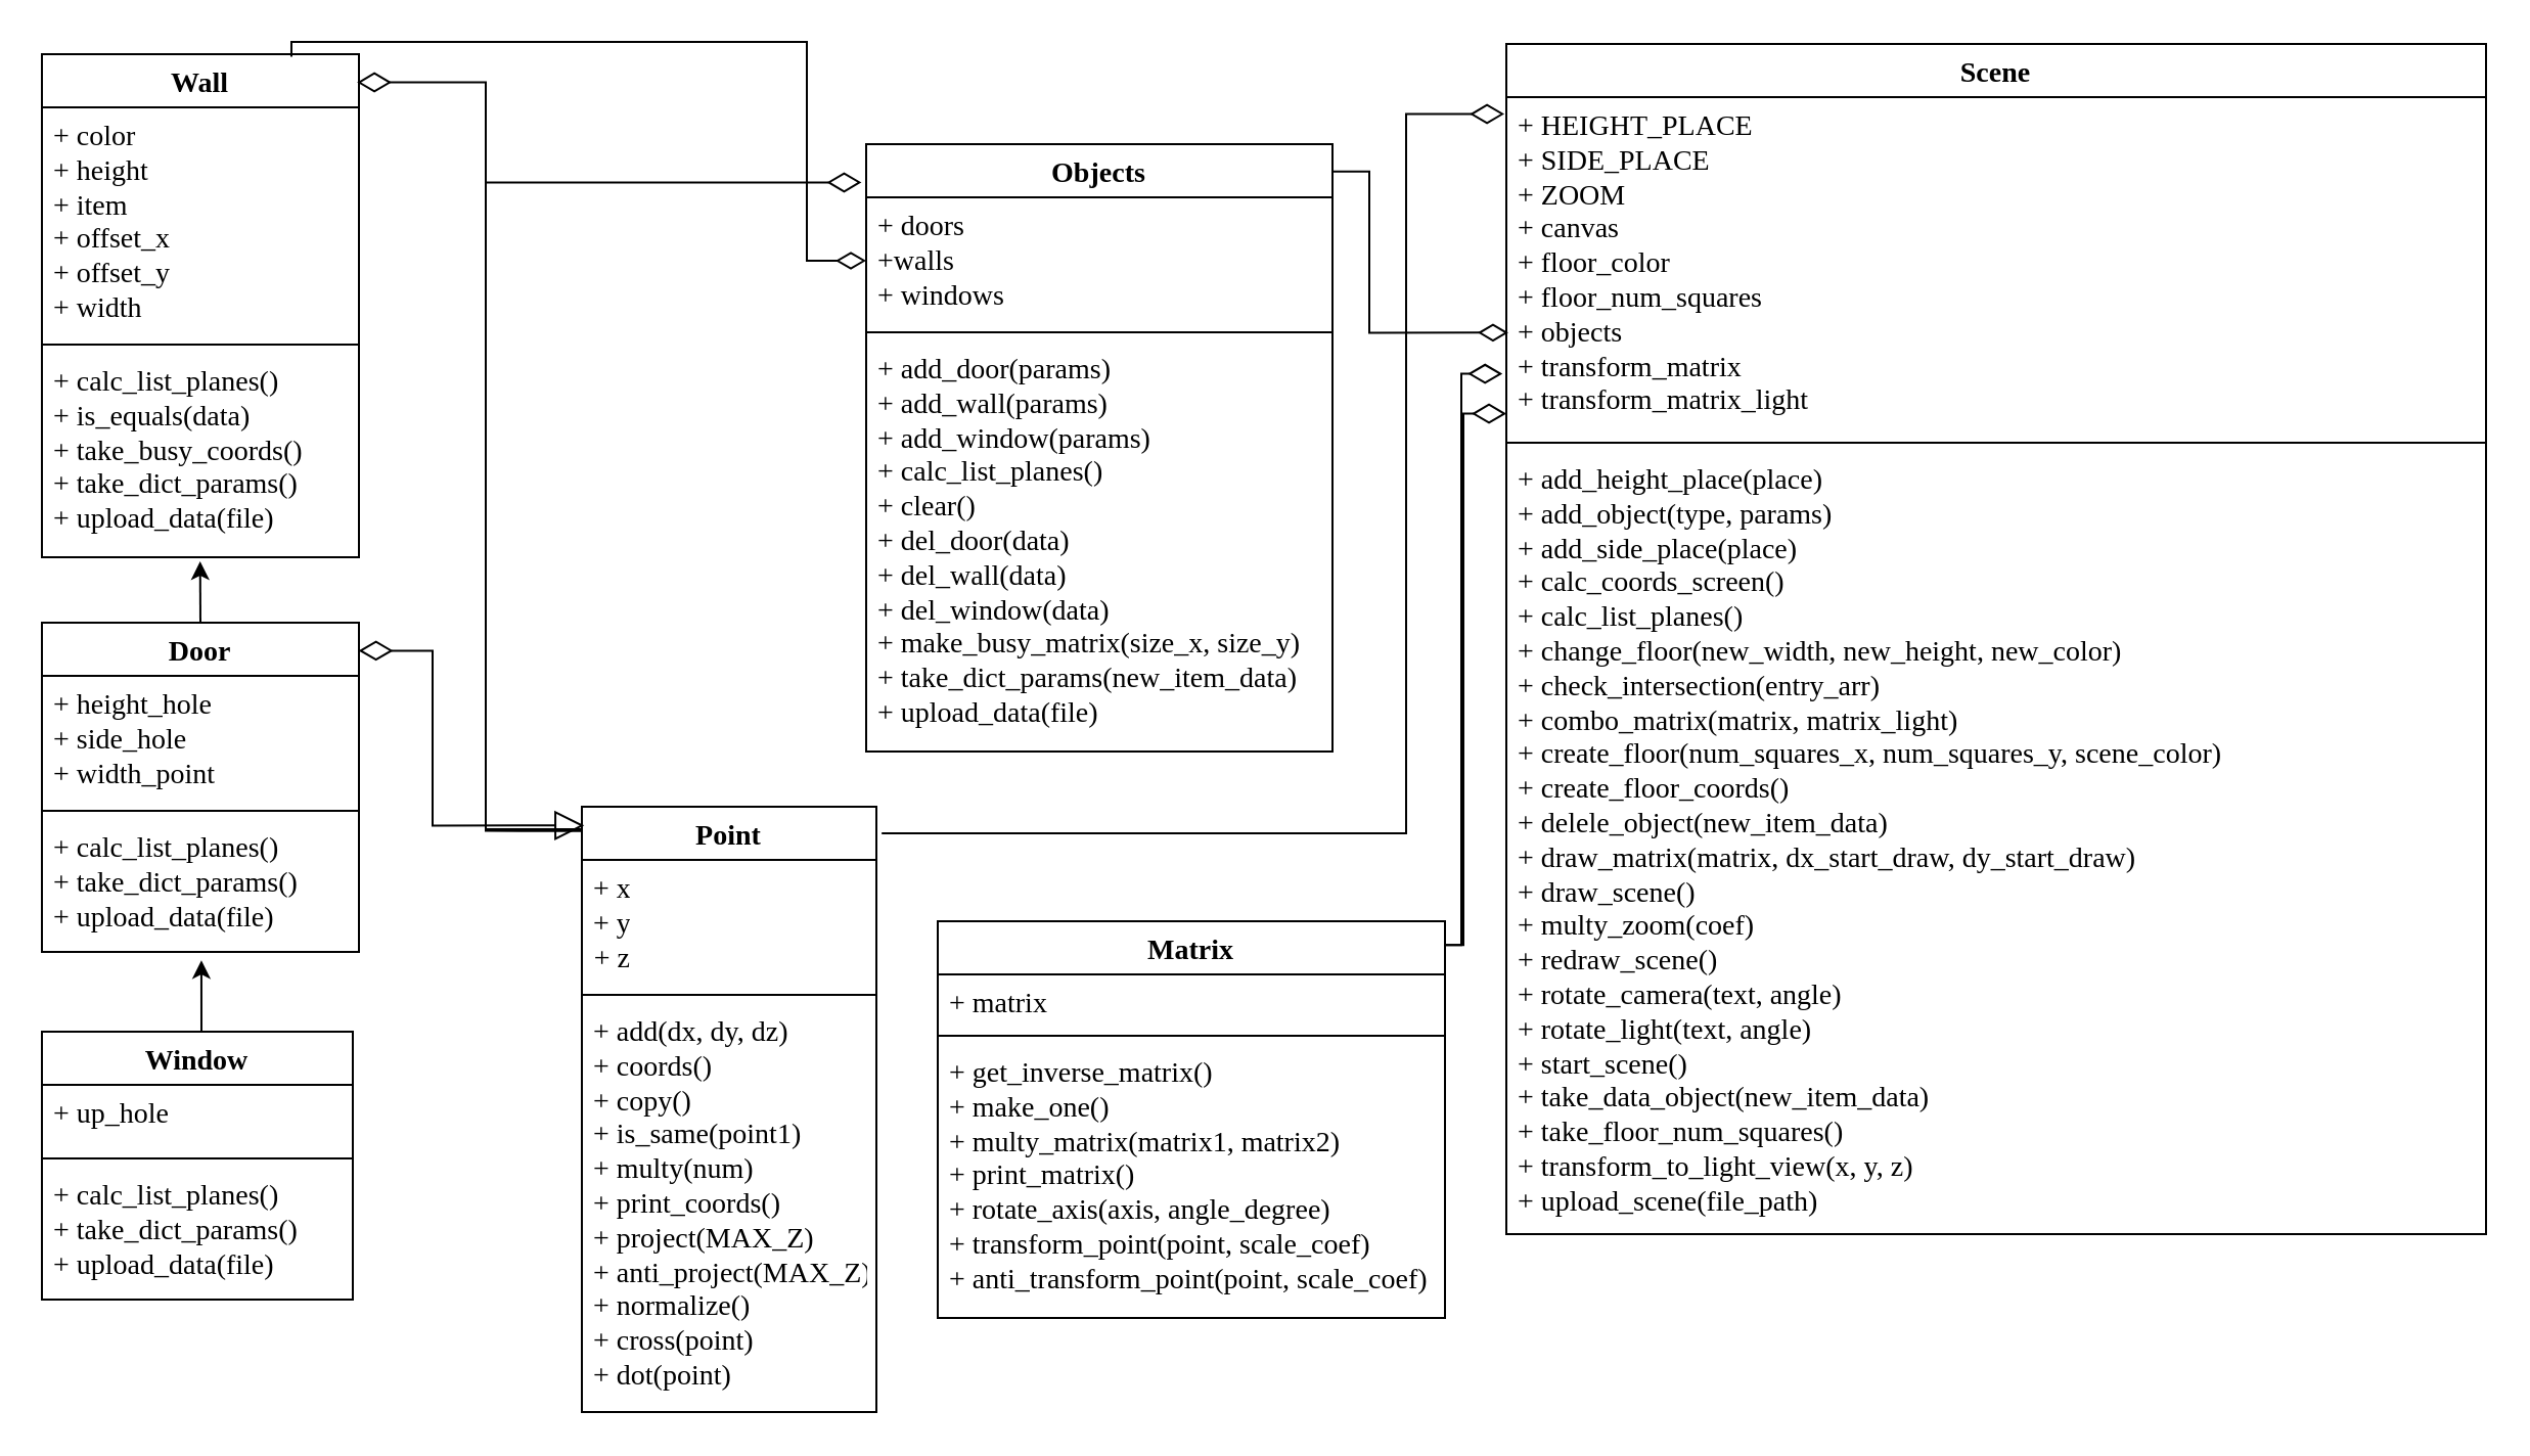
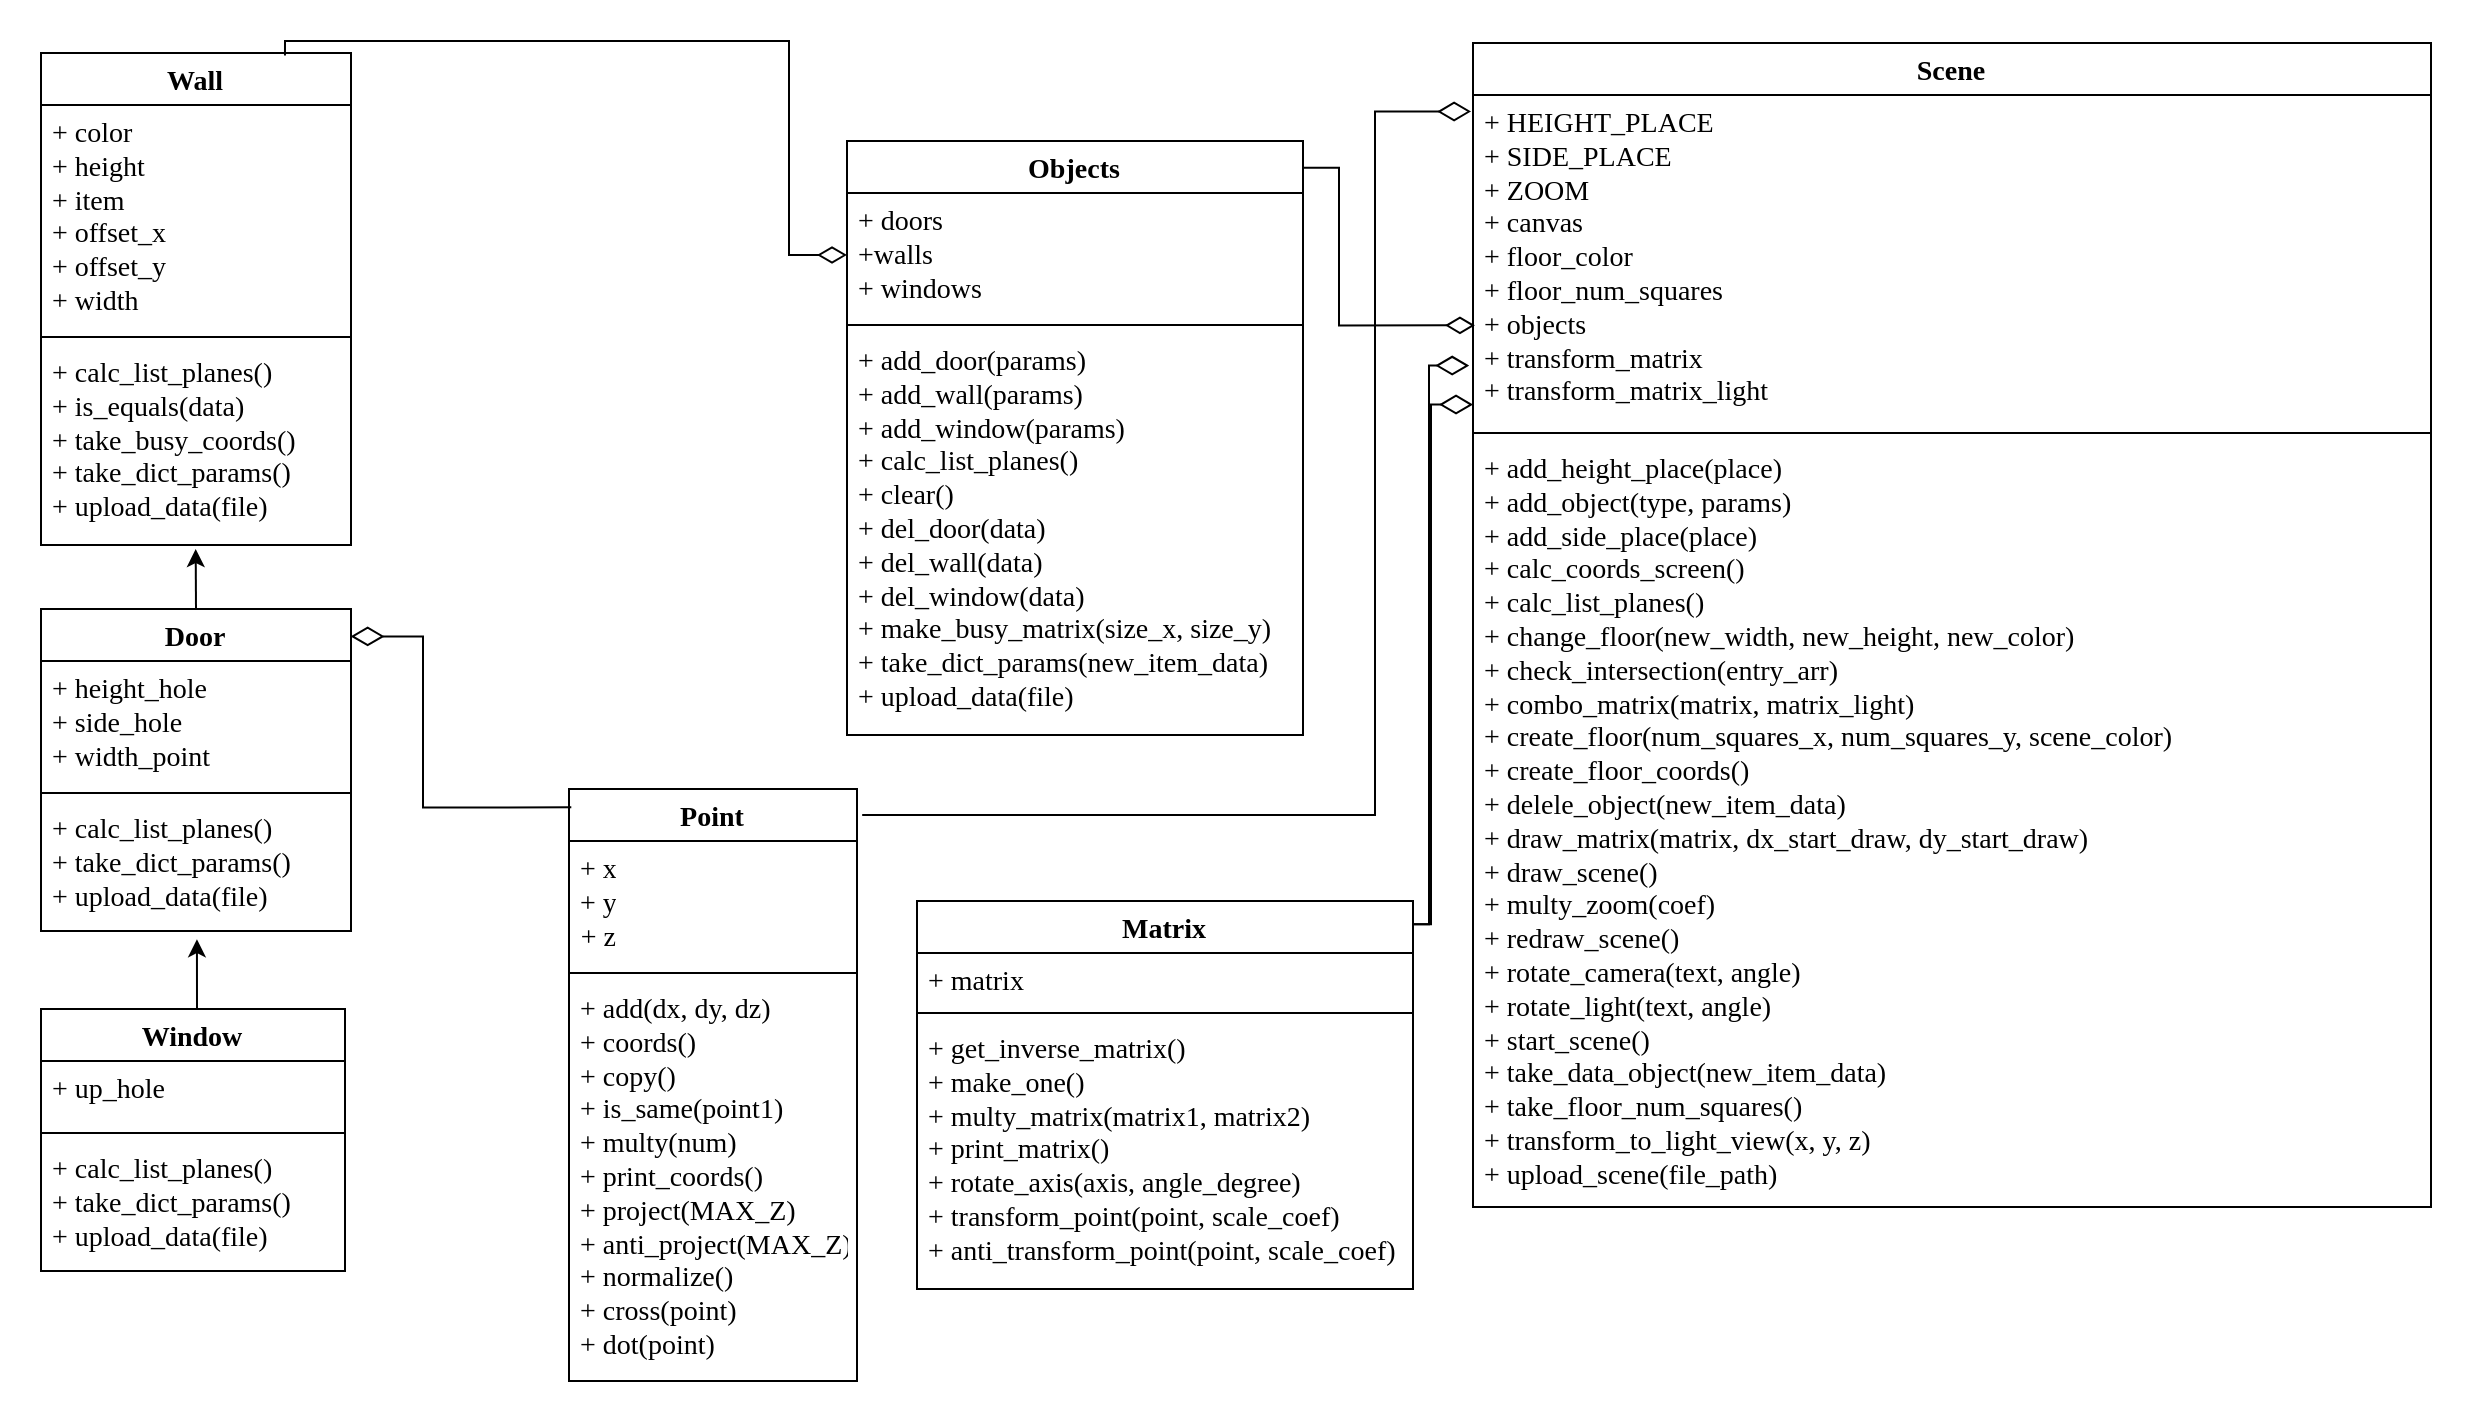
- <mxCell id="38" style="edgeStyle=orthogonalEdgeStyle;rounded=0;orthogonalLoop=1;jettySize=auto;html=1;exitX=0.994;exitY=0.056;exitDx=0;exitDy=0;entryX=0;entryY=0.037;entryDx=0;entryDy=0;entryPerimeter=0;startArrow=diamondThin;startFill=0;endArrow=none;endFill=0;endSize=12;startSize=14;exitPerimeter=0;" parent="1" source="14" target="6" edge="1"><mxGeometry relative="1" as="geometry"><mxPoint x="769" y="-307" as="targetPoint" /><Array as="points"><mxPoint x="237" y="40" /><mxPoint x="237" y="405" /></Array></mxGeometry></mxCell>
- <mxCell id="37" style="edgeStyle=orthogonalEdgeStyle;rounded=0;orthogonalLoop=1;jettySize=auto;html=1;entryX=0.002;entryY=0.04;entryDx=0;entryDy=0;entryPerimeter=0;exitX=-0.01;exitY=0.063;exitDx=0;exitDy=0;exitPerimeter=0;startArrow=diamondThin;startFill=0;endArrow=none;endFill=0;endSize=12;startSize=14;" parent="1" source="10" target="6" edge="1"><mxGeometry relative="1" as="geometry"><mxPoint x="669" y="-304" as="sourcePoint" /><Array as="points"><mxPoint x="237" y="89" /><mxPoint x="237" y="406" /></Array></mxGeometry></mxCell>
- <mxCell id="39" style="edgeStyle=orthogonalEdgeStyle;rounded=0;orthogonalLoop=1;jettySize=auto;html=1;exitX=0.999;exitY=0.085;exitDx=0;exitDy=0;entryX=0.008;entryY=0.031;entryDx=0;entryDy=0;entryPerimeter=0;startArrow=diamondThin;startFill=0;endArrow=block;endFill=0;endSize=12;startSize=14;exitPerimeter=0;" parent="1" source="19" target="6" edge="1"><mxGeometry relative="1" as="geometry"><mxPoint x="572" y="141" as="sourcePoint" /><mxPoint x="761" y="-205" as="targetPoint" /><Array as="points"><mxPoint x="211" y="318" /><mxPoint x="211" y="403" /></Array></mxGeometry></mxCell>
+ <mxCell id="39" style="edgeStyle=orthogonalEdgeStyle;rounded=0;orthogonalLoop=1;jettySize=auto;html=1;exitX=0.999;exitY=0.085;exitDx=0;exitDy=0;entryX=0.008;entryY=0.031;entryDx=0;entryDy=0;entryPerimeter=0;startArrow=diamondThin;startFill=0;endArrow=none;endFill=0;endSize=12;startSize=14;exitPerimeter=0;" parent="1" source="19" target="6" edge="1"><mxGeometry relative="1" as="geometry"><mxPoint x="572" y="141" as="sourcePoint" /><mxPoint x="761" y="-205" as="targetPoint" /><Array as="points"><mxPoint x="211" y="318" /><mxPoint x="211" y="403" /></Array></mxGeometry></mxCell>
